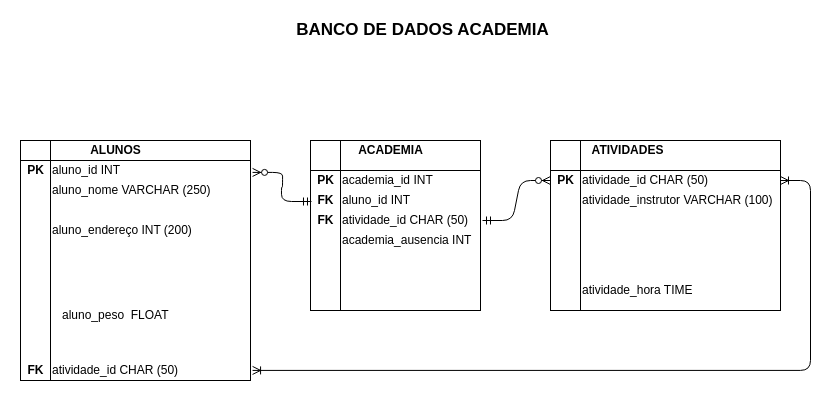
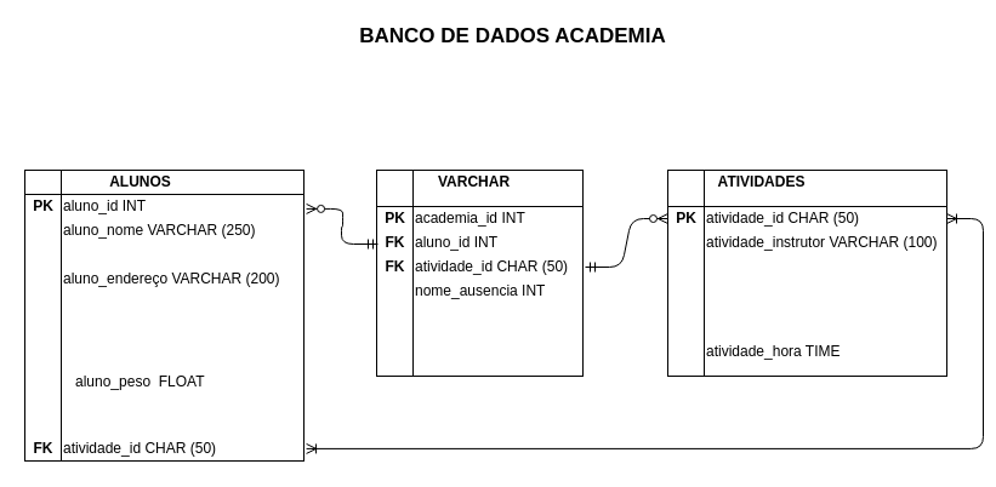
- <mxCell id="8" value="&lt;b&gt;ACADEMIA&lt;/b&gt;" style="text;html=1;resizable=0;autosize=1;align=center;verticalAlign=middle;points=[];fillColor=none;strokeColor=none;rounded=0;" vertex="1" parent="1"><mxGeometry x="350" y="140" width="80" height="20" as="geometry" /></mxCell>
+ <mxCell id="8" value="&lt;b&gt;VARCHAR&lt;/b&gt;" style="text;html=1;resizable=0;autosize=1;align=center;verticalAlign=middle;points=[];fillColor=none;strokeColor=none;rounded=0;" vertex="1" parent="1"><mxGeometry x="350" y="140" width="80" height="20" as="geometry" /></mxCell>
- <mxCell id="12" value="aluno_endereço INT (200)" style="text;html=1;resizable=0;autosize=1;align=left;verticalAlign=middle;points=[];fillColor=none;strokeColor=none;rounded=0;" vertex="1" parent="1"><mxGeometry x="50" y="220" width="190" height="20" as="geometry" /></mxCell>
+ <mxCell id="12" value="aluno_endereço VARCHAR (200)" style="text;html=1;resizable=0;autosize=1;align=left;verticalAlign=middle;points=[];fillColor=none;strokeColor=none;rounded=0;" vertex="1" parent="1"><mxGeometry x="50" y="220" width="190" height="20" as="geometry" /></mxCell>
- <mxCell id="27" value="academia_ausencia INT" style="text;html=1;resizable=0;autosize=1;align=left;verticalAlign=middle;points=[];fillColor=none;strokeColor=none;rounded=0;" vertex="1" parent="1"><mxGeometry x="340" y="230" width="140" height="20" as="geometry" /></mxCell>
+ <mxCell id="27" value="nome_ausencia INT" style="text;html=1;resizable=0;autosize=1;align=left;verticalAlign=middle;points=[];fillColor=none;strokeColor=none;rounded=0;" vertex="1" parent="1"><mxGeometry x="340" y="230" width="140" height="20" as="geometry" /></mxCell>
